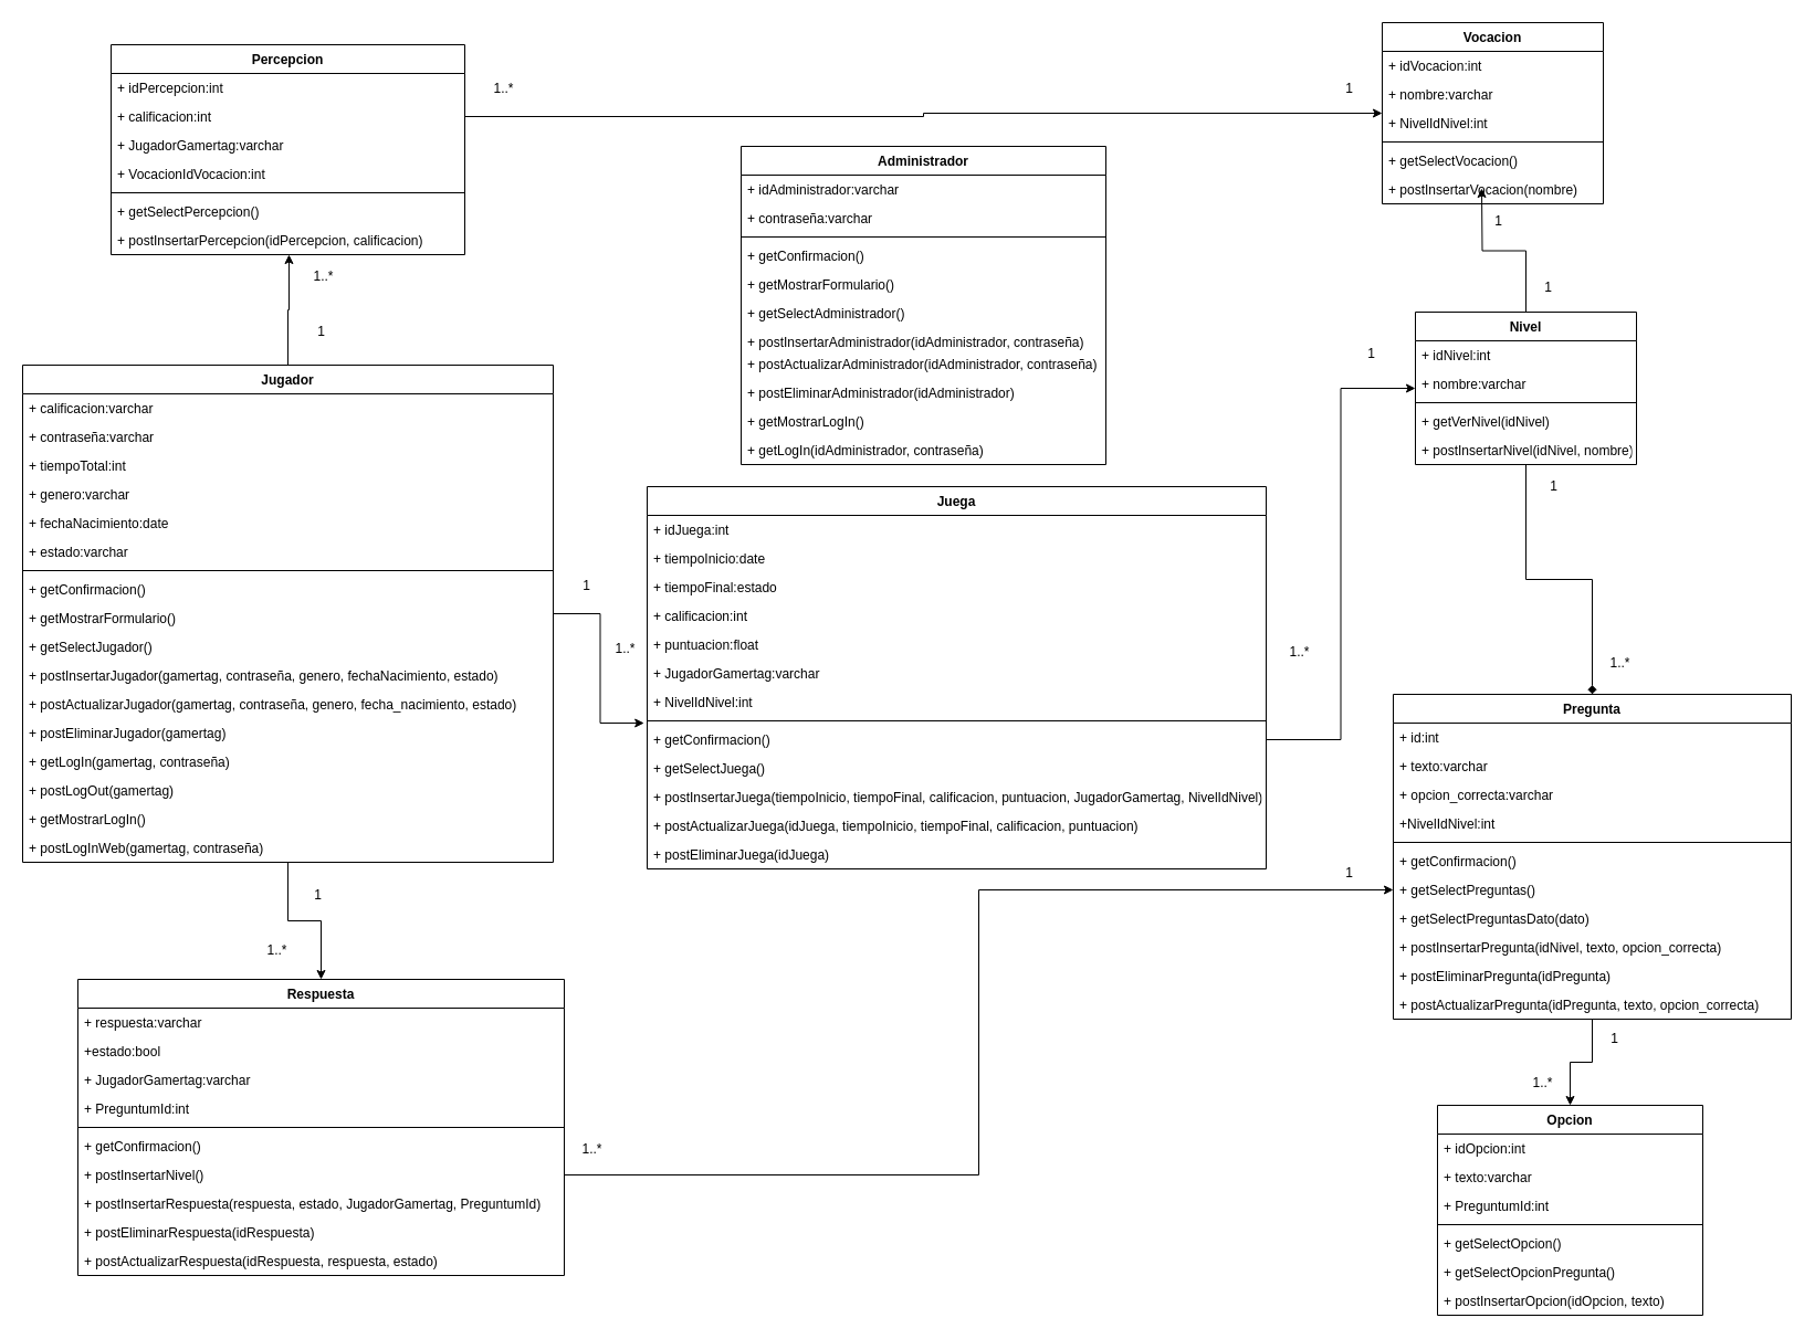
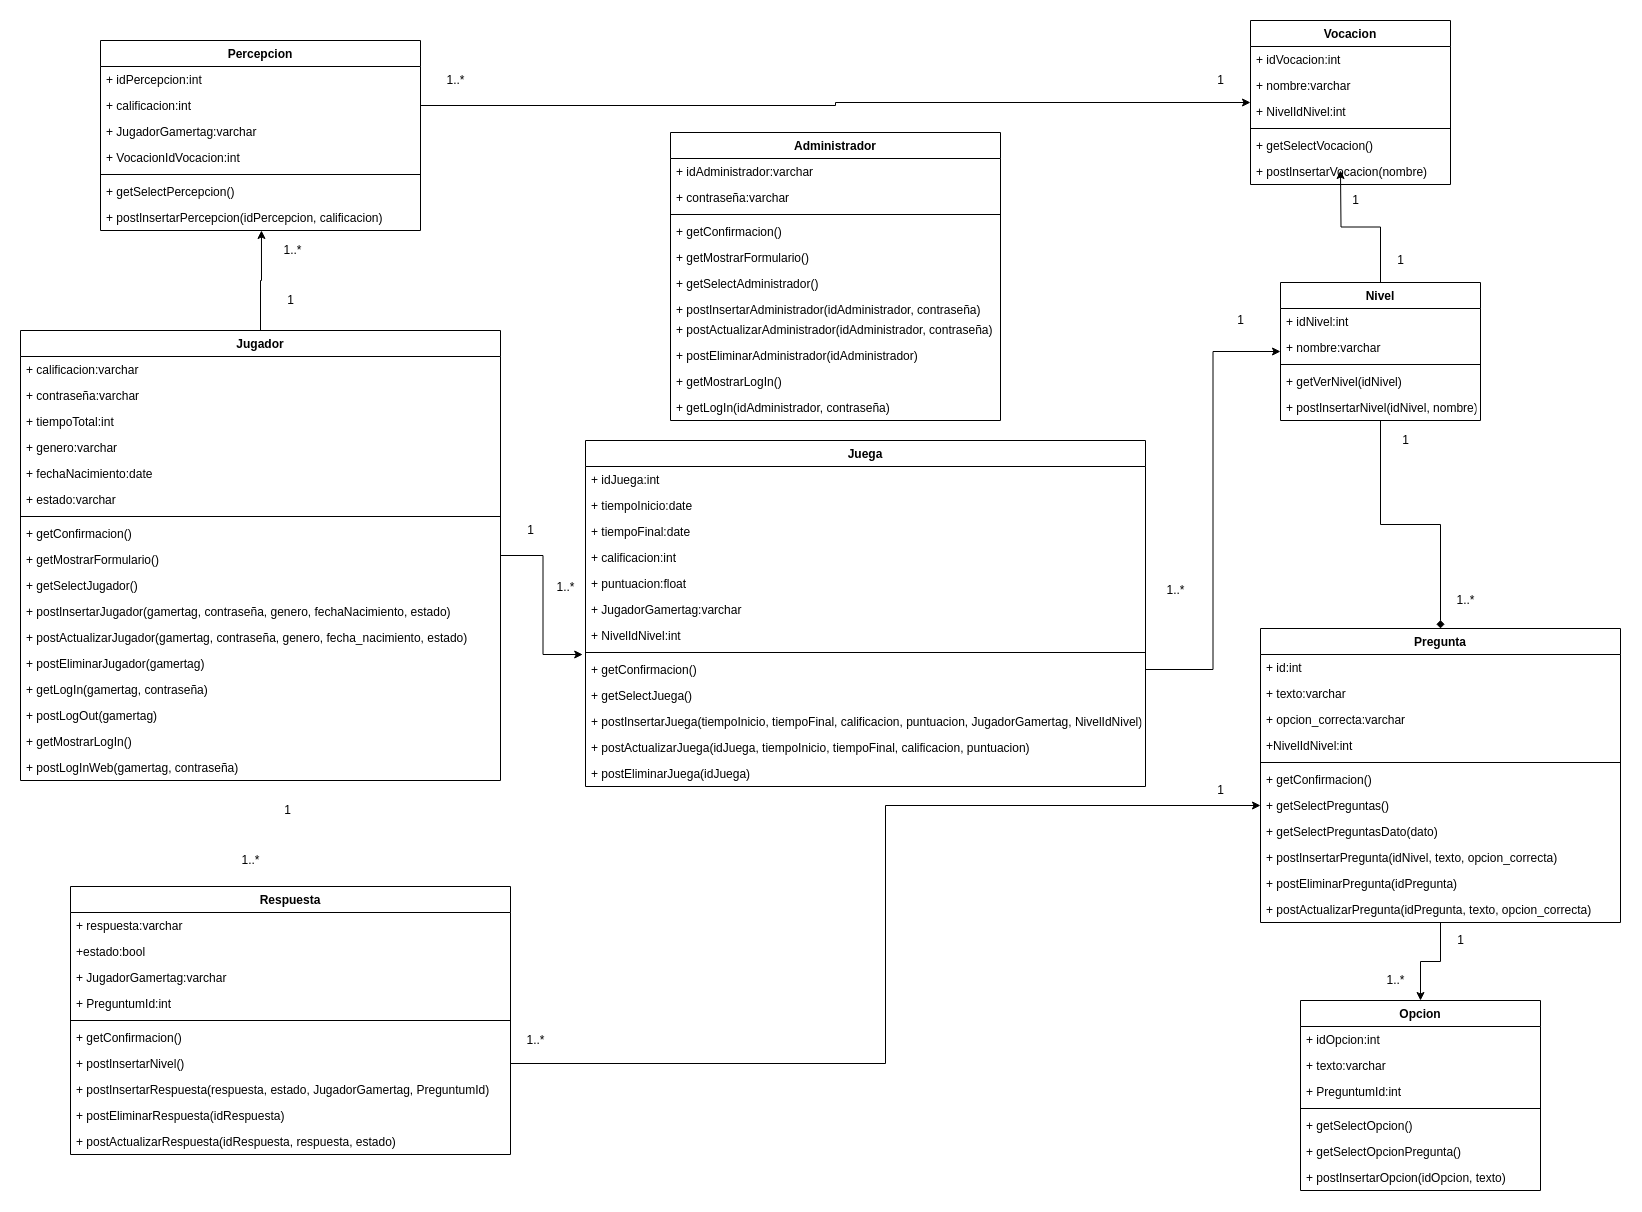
- <mxCell id="17" value="+ tiempoFinal:estado" style="text;strokeColor=none;fillColor=none;align=left;verticalAlign=top;spacingLeft=4;spacingRight=4;overflow=hidden;rotatable=0;points=[[0,0.5],[1,0.5]];portConstraint=eastwest;" vertex="1" parent="14"><mxGeometry y="78" width="560" height="26" as="geometry" /></mxCell>
+ <mxCell id="17" value="+ tiempoFinal:date" style="text;strokeColor=none;fillColor=none;align=left;verticalAlign=top;spacingLeft=4;spacingRight=4;overflow=hidden;rotatable=0;points=[[0,0.5],[1,0.5]];portConstraint=eastwest;" vertex="1" parent="14"><mxGeometry y="78" width="560" height="26" as="geometry" /></mxCell>
- <mxCell id="30" style="edgeStyle=orthogonalEdgeStyle;rounded=0;orthogonalLoop=1;jettySize=auto;html=1;" edge="1" parent="1" source="31" target="93"><mxGeometry relative="1" as="geometry" /></mxCell>
